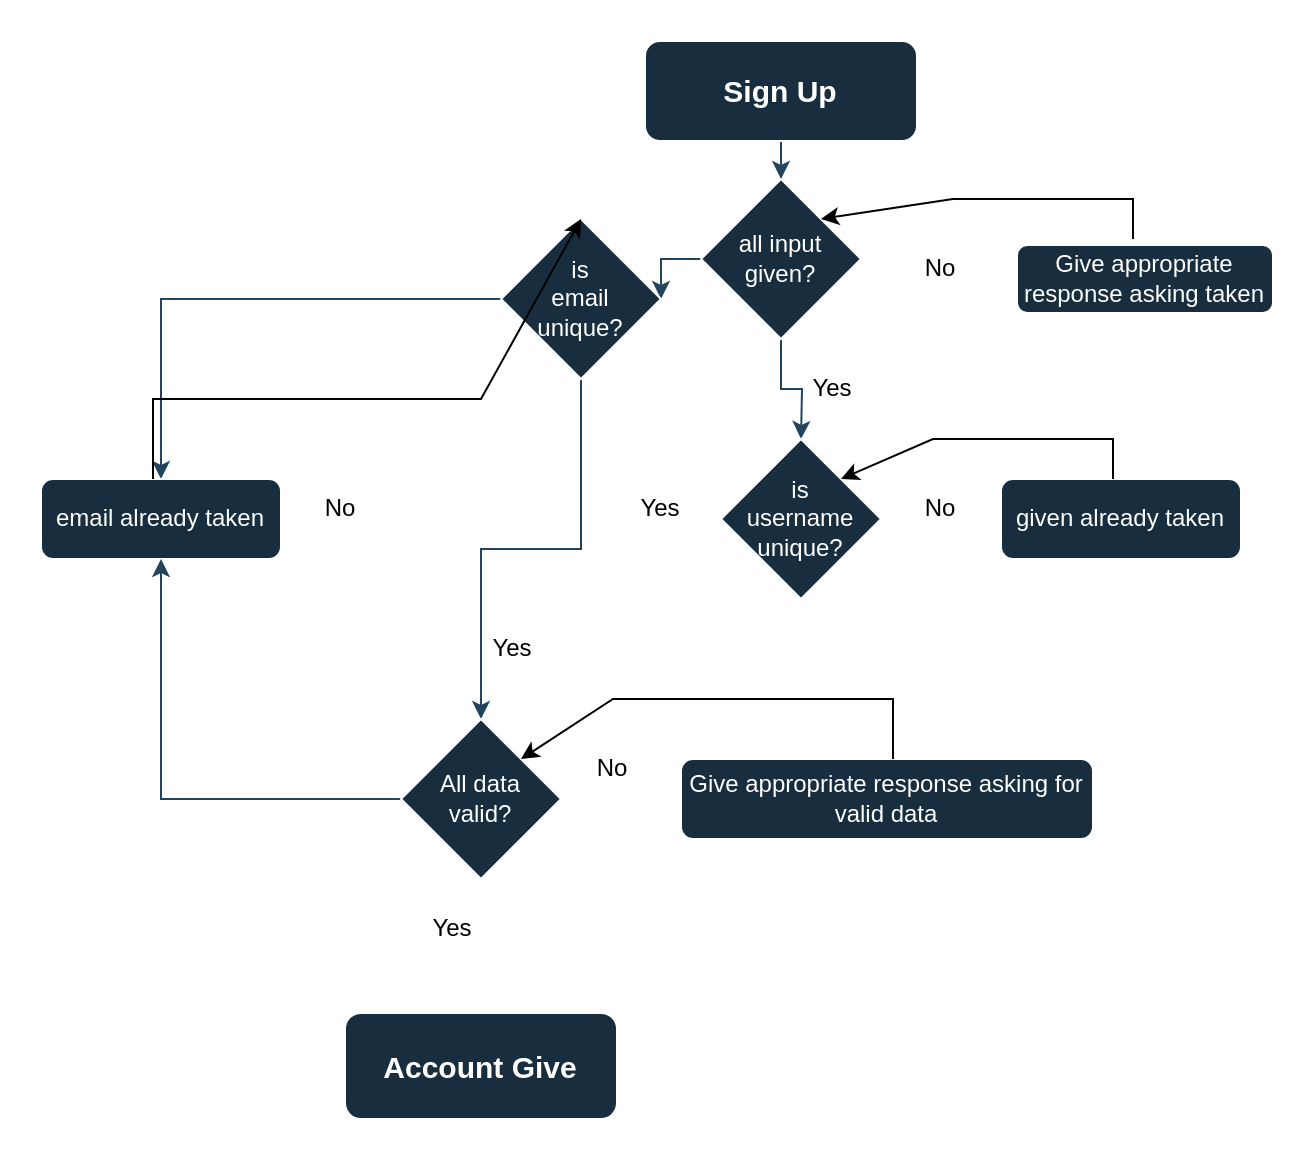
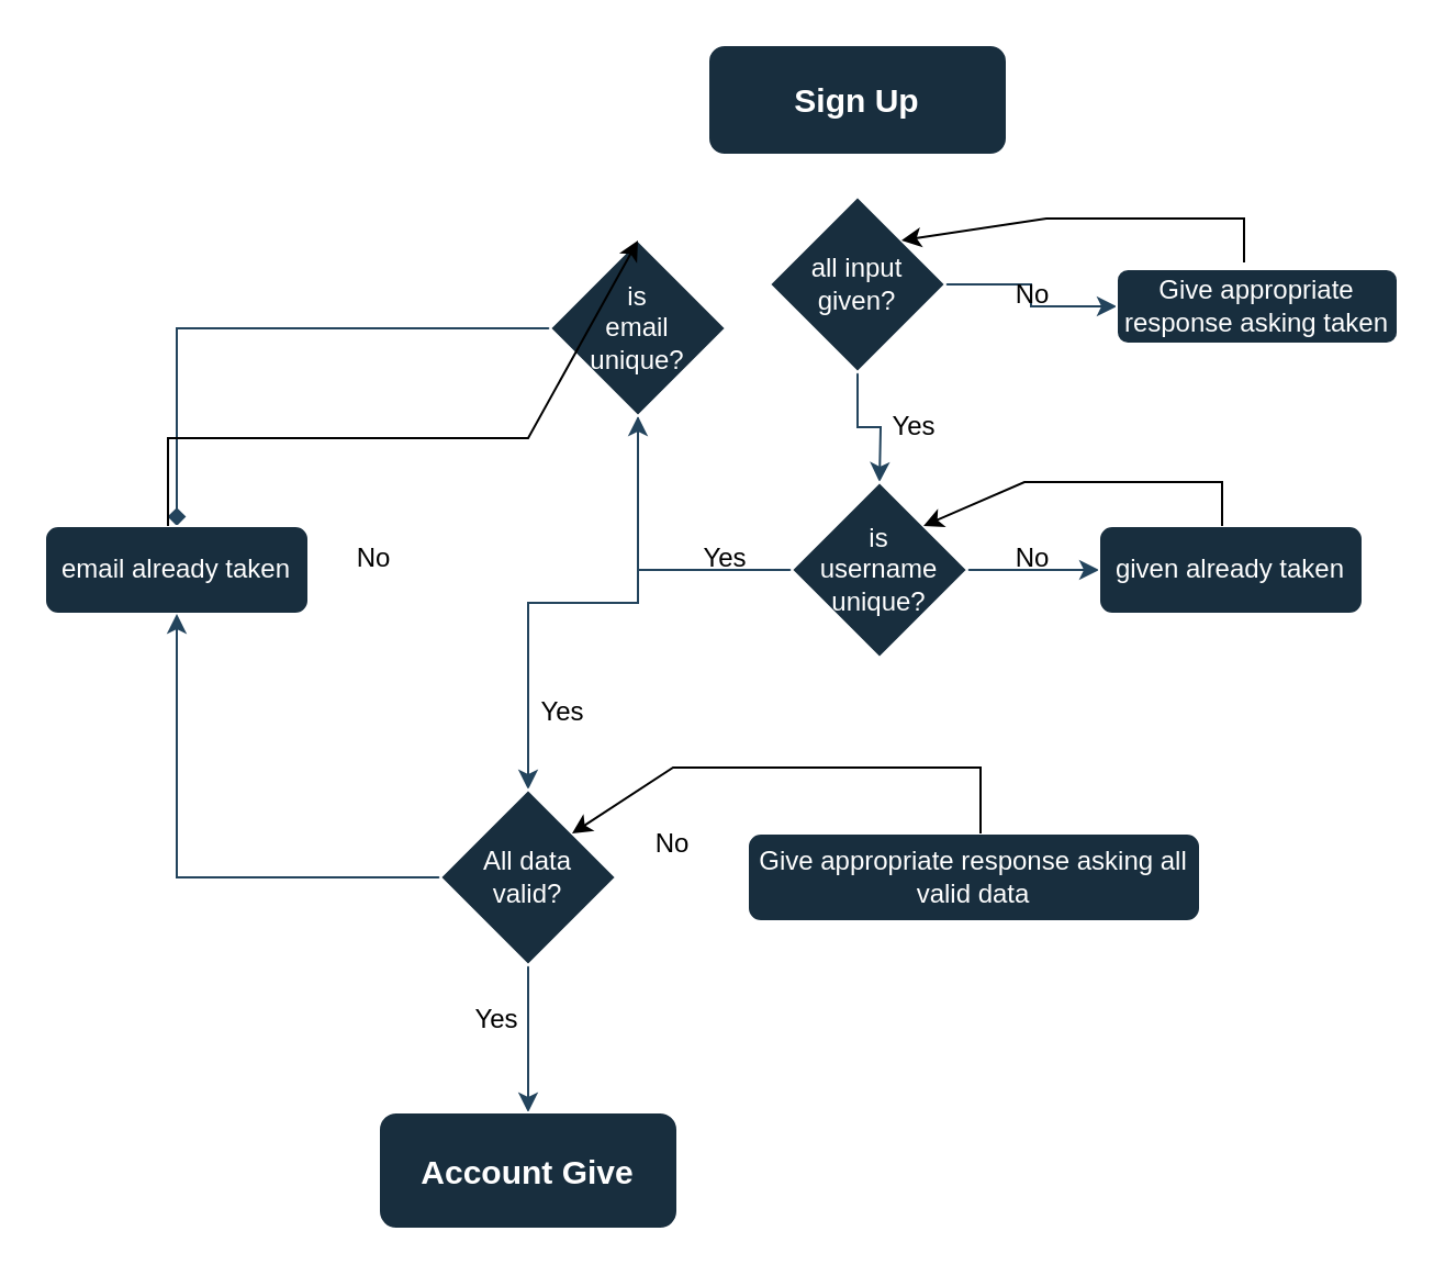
- <mxCell id="2" value="" style="edgeStyle=orthogonalEdgeStyle;rounded=0;orthogonalLoop=1;jettySize=auto;html=1;labelBackgroundColor=none;strokeColor=#23445D;fontColor=default;" edge="1" parent="1" source="3" target="6"><mxGeometry relative="1" as="geometry" /></mxCell>
- <mxCell id="4" value="" style="edgeStyle=orthogonalEdgeStyle;rounded=0;orthogonalLoop=1;jettySize=auto;html=1;labelBackgroundColor=none;strokeColor=#23445D;fontColor=default;" edge="1" parent="1" source="6" target="16"><mxGeometry relative="1" as="geometry" /></mxCell>
+ <mxCell id="4" value="" style="edgeStyle=orthogonalEdgeStyle;rounded=0;orthogonalLoop=1;jettySize=auto;html=1;labelBackgroundColor=none;strokeColor=#23445D;fontColor=default;" edge="1" parent="1" source="6" target="7"><mxGeometry relative="1" as="geometry" /></mxCell>
- <mxCell id="14" value="" style="edgeStyle=orthogonalEdgeStyle;rounded=0;orthogonalLoop=1;jettySize=auto;html=1;labelBackgroundColor=none;strokeColor=#23445D;fontColor=default;" edge="1" parent="1" source="16" target="17"><mxGeometry relative="1" as="geometry" /></mxCell>
+ <mxCell id="14" value="" style="edgeStyle=orthogonalEdgeStyle;rounded=0;orthogonalLoop=1;jettySize=auto;html=1;labelBackgroundColor=none;strokeColor=#23445D;fontColor=default;endArrow=diamond;" edge="1" parent="1" source="16" target="17"><mxGeometry relative="1" as="geometry" /></mxCell>
+ <mxCell id="11" value="" style="edgeStyle=orthogonalEdgeStyle;rounded=0;orthogonalLoop=1;jettySize=auto;html=1;labelBackgroundColor=none;strokeColor=#23445D;fontColor=default;" edge="1" parent="1" source="12" target="16"><mxGeometry relative="1" as="geometry" /></mxCell>
+ <mxCell id="10" value="" style="edgeStyle=orthogonalEdgeStyle;rounded=0;orthogonalLoop=1;jettySize=auto;html=1;labelBackgroundColor=none;strokeColor=#23445D;fontColor=default;" edge="1" parent="1" source="12" target="13"><mxGeometry relative="1" as="geometry" /></mxCell>
- <mxCell id="21" value="Give appropriate response asking for valid data" style="rounded=1;whiteSpace=wrap;html=1;labelBackgroundColor=none;fillColor=#182E3E;strokeColor=#FFFFFF;fontColor=#FFFFFF;" vertex="1" parent="1"><mxGeometry x="340" y="379" width="206" height="40" as="geometry" /></mxCell>
+ <mxCell id="21" value="Give appropriate response asking all valid data" style="rounded=1;whiteSpace=wrap;html=1;labelBackgroundColor=none;fillColor=#182E3E;strokeColor=#FFFFFF;fontColor=#FFFFFF;" vertex="1" parent="1"><mxGeometry x="340" y="379" width="206" height="40" as="geometry" /></mxCell>
+ <mxCell id="19" value="" style="edgeStyle=orthogonalEdgeStyle;rounded=0;orthogonalLoop=1;jettySize=auto;html=1;labelBackgroundColor=none;strokeColor=#23445D;fontColor=default;" edge="1" parent="1" source="20" target="22"><mxGeometry relative="1" as="geometry" /></mxCell>
